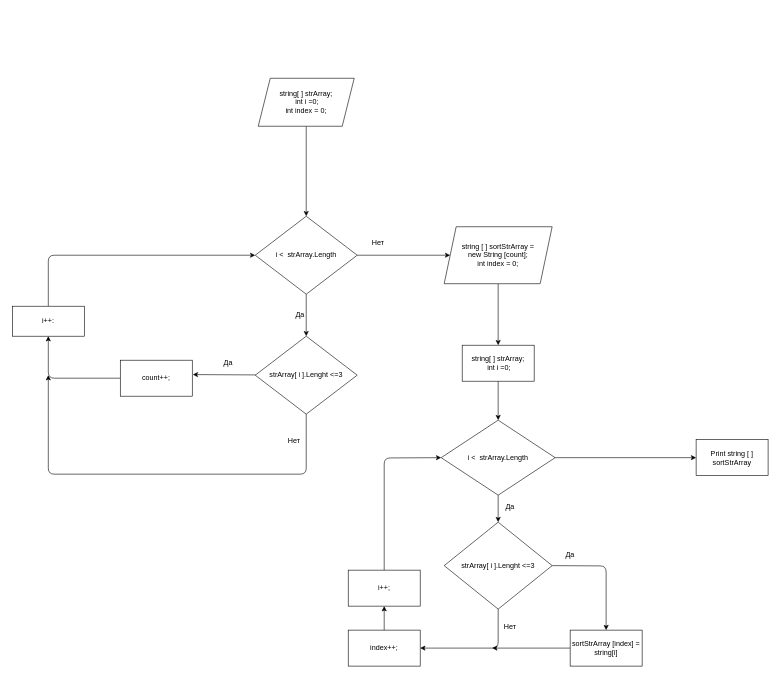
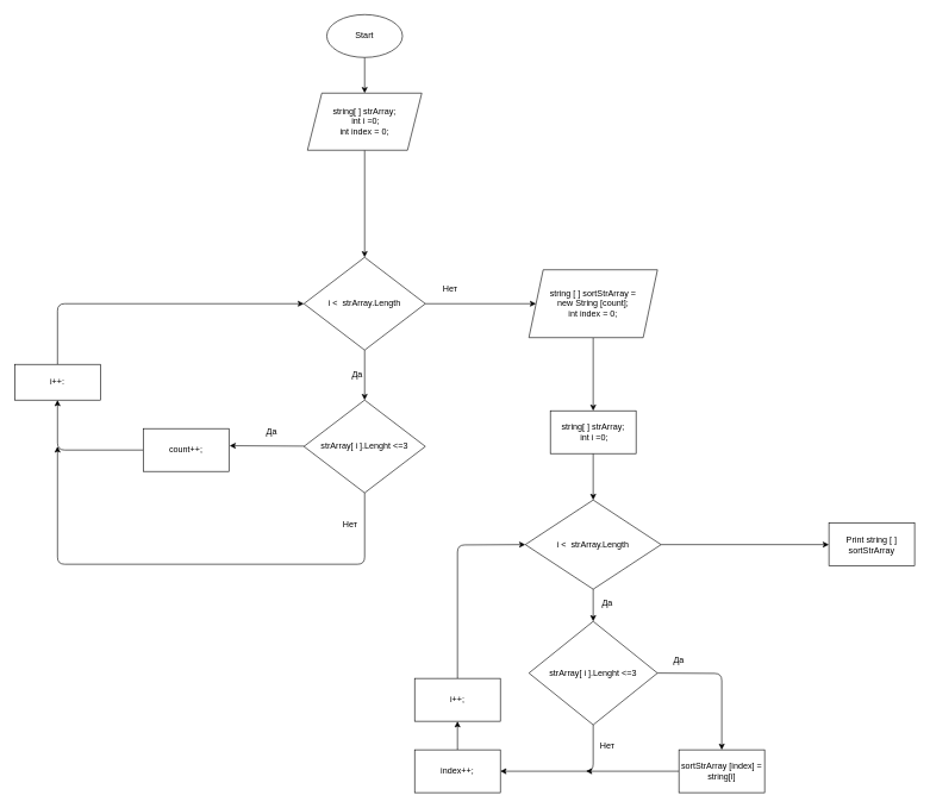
+ <mxCell id="3" value="Start" style="ellipse;whiteSpace=wrap;html=1;" vertex="1" parent="1"><mxGeometry x="457" y="20" width="106" height="60" as="geometry" /></mxCell>
+ <mxCell id="2" style="edgeStyle=none;html=1;exitX=0.5;exitY=1;exitDx=0;exitDy=0;entryX=0.5;entryY=0;entryDx=0;entryDy=0;" edge="1" parent="1" source="3" target="5"><mxGeometry relative="1" as="geometry" /></mxCell>
